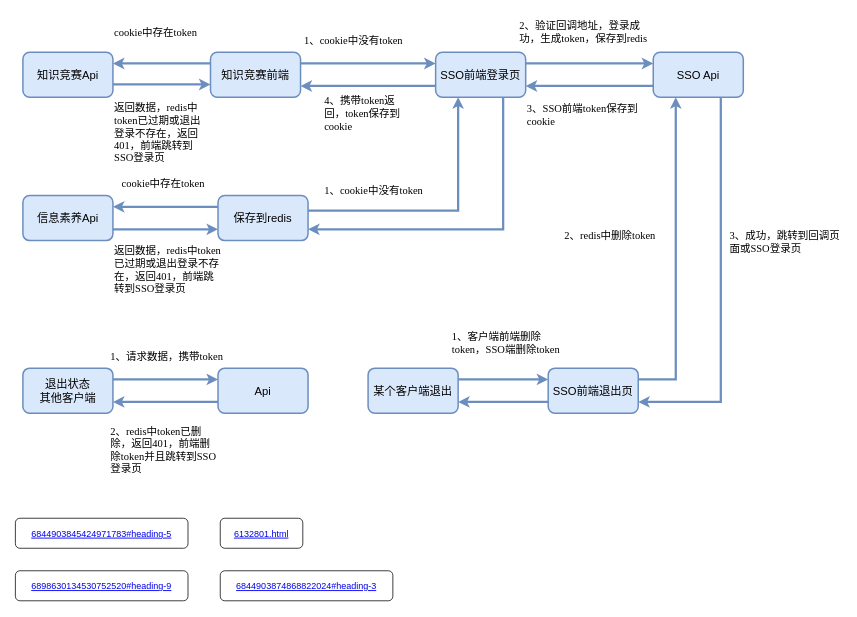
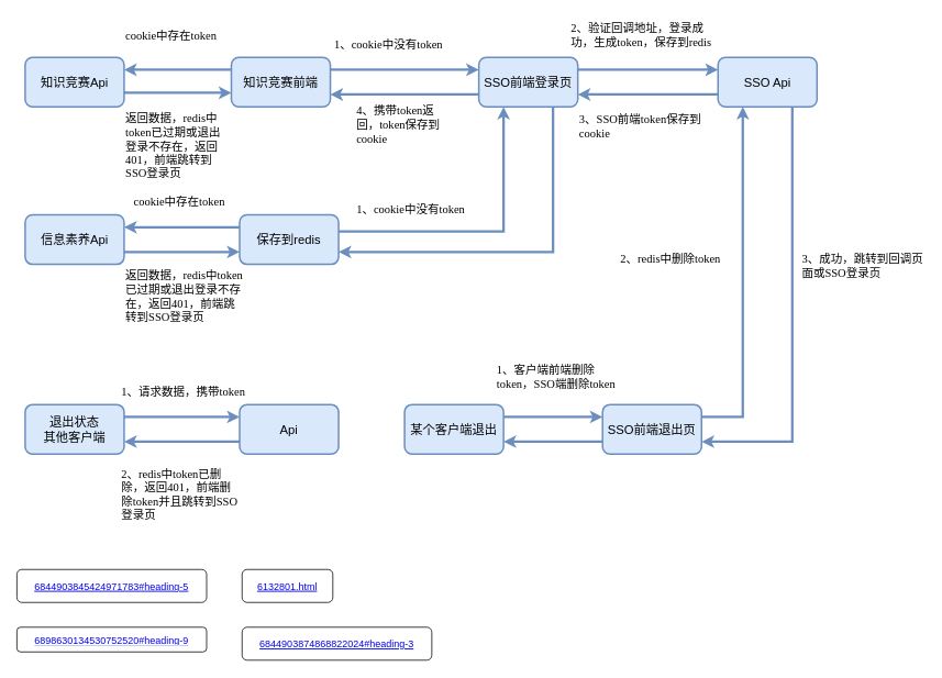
- <mxCell id="43" value="6898630134530752520#heading-9" style="fontColor=#0000EE;fontStyle=4;rounded=1;overflow=hidden;spacing=10;" vertex="1" parent="1"><mxGeometry x="20" y="760" width="230" height="40" as="geometry" /></mxCell>
+ <mxCell id="43" value="6898630134530752520#heading-9" style="fontColor=#0000EE;fontStyle=4;rounded=1;overflow=hidden;spacing=10;" vertex="1" parent="1"><mxGeometry x="20" y="760" width="230" height="30" as="geometry" /></mxCell>
